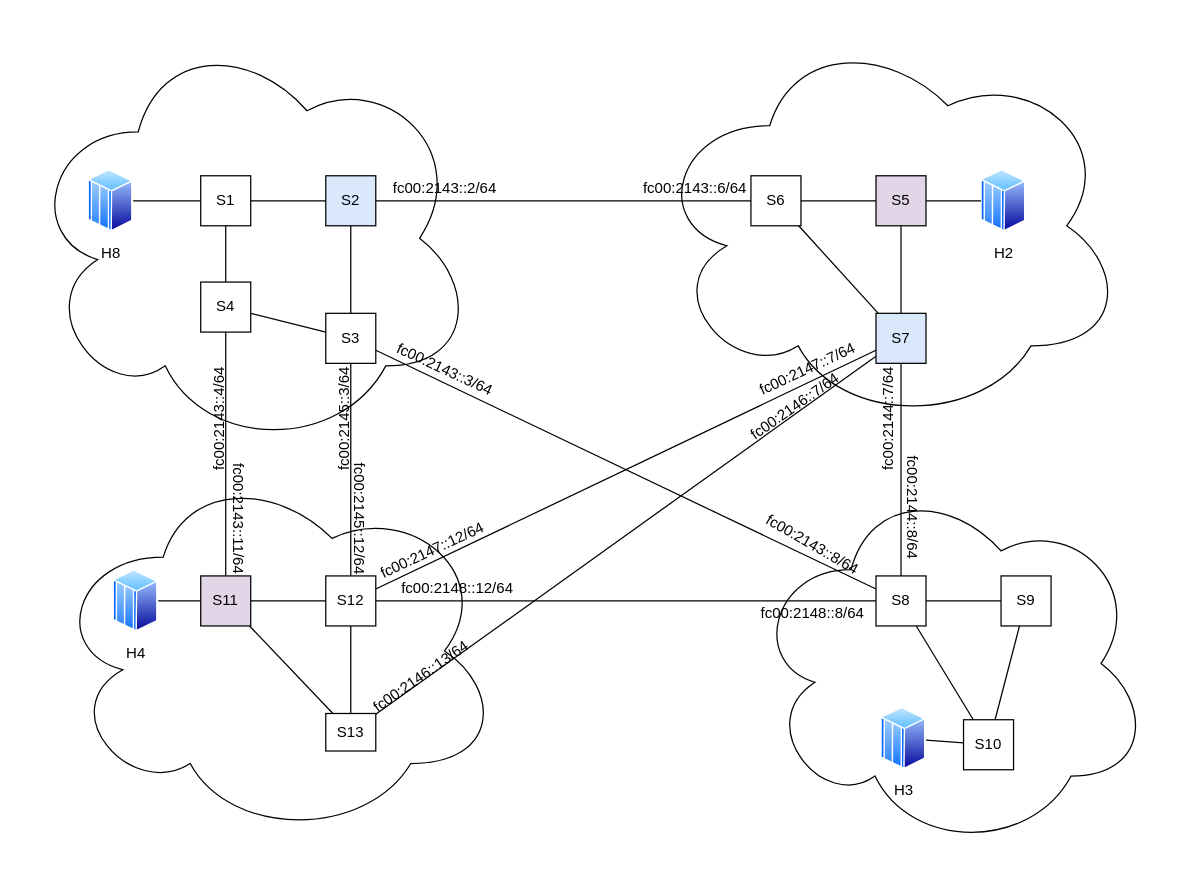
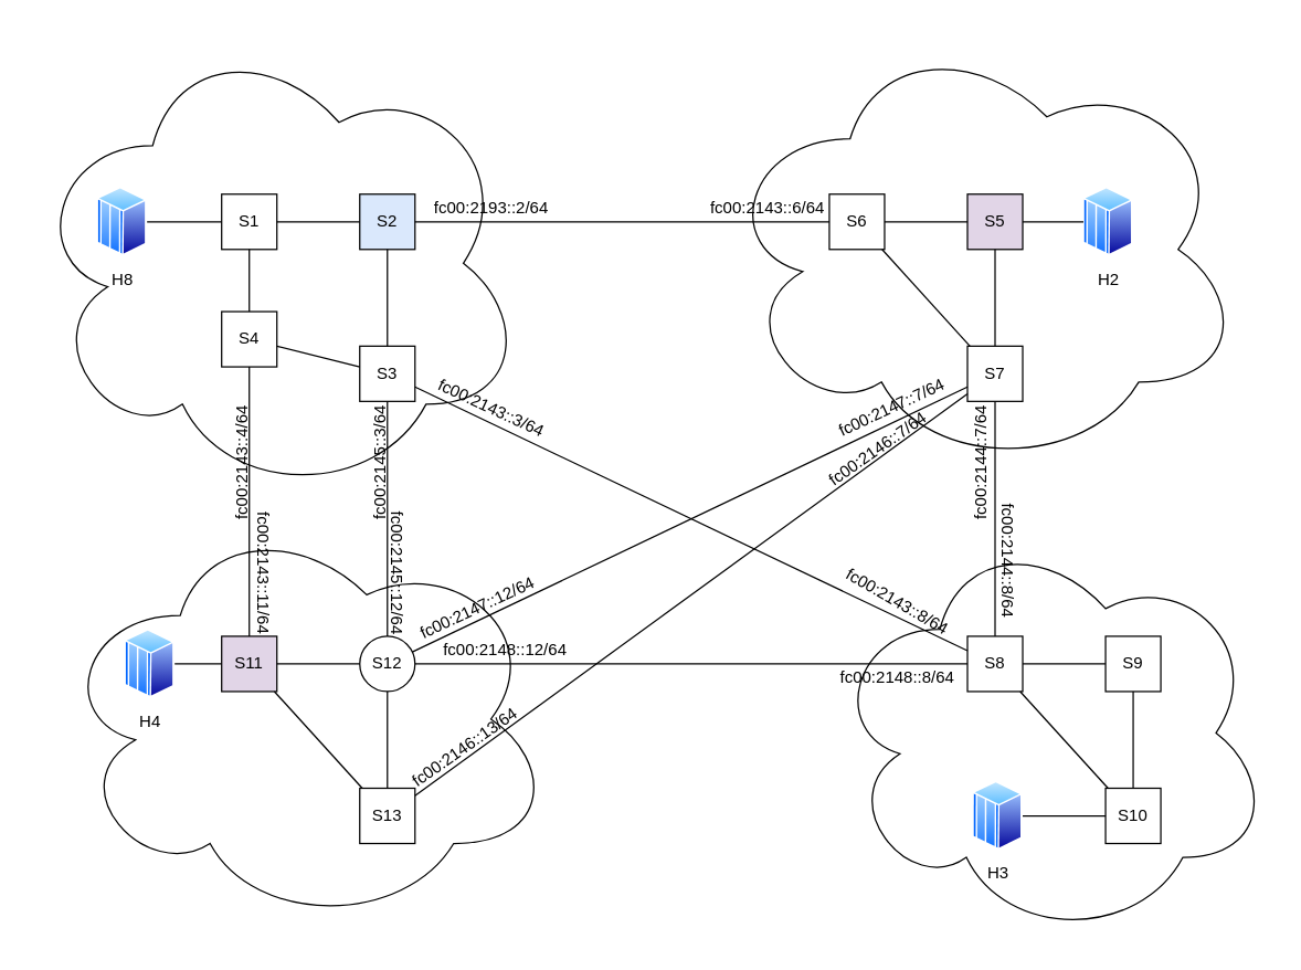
- <mxCell id="48" value="fc00:2143::2/64" style="text;html=1;align=center;verticalAlign=middle;resizable=0;points=[];autosize=1;strokeColor=none;fillColor=none;" vertex="1" parent="1"><mxGeometry x="300" y="135" width="110" height="30" as="geometry" /></mxCell>
+ <mxCell id="48" value="fc00:2193::2/64" style="text;html=1;align=center;verticalAlign=middle;resizable=0;points=[];autosize=1;strokeColor=none;fillColor=none;" vertex="1" parent="1"><mxGeometry x="300" y="135" width="110" height="30" as="geometry" /></mxCell>
- <mxCell id="35" value="S7" style="whiteSpace=wrap;html=1;aspect=fixed;fillColor=#dae8fc;" vertex="1" parent="1"><mxGeometry x="700" y="250" width="40" height="40" as="geometry" /></mxCell>
+ <mxCell id="35" value="S7" style="whiteSpace=wrap;html=1;aspect=fixed;" vertex="1" parent="1"><mxGeometry x="700" y="250" width="40" height="40" as="geometry" /></mxCell>
- <mxCell id="16" value="S12" style="whiteSpace=wrap;html=1;aspect=fixed;" vertex="1" parent="1"><mxGeometry x="260" y="460" width="40" height="40" as="geometry" /></mxCell>
+ <mxCell id="16" value="S12" style="ellipse;whiteSpace=wrap;html=1;aspect=fixed;" vertex="1" parent="1"><mxGeometry x="260" y="460" width="40" height="40" as="geometry" /></mxCell>
- <mxCell id="17" value="S13" style="whiteSpace=wrap;html=1;aspect=fixed;" vertex="1" parent="1"><mxGeometry x="260" y="570" width="40" height="30" as="geometry" /></mxCell>
+ <mxCell id="17" value="S13" style="whiteSpace=wrap;html=1;aspect=fixed;" vertex="1" parent="1"><mxGeometry x="260" y="570" width="40" height="40" as="geometry" /></mxCell>
- <mxCell id="26" value="S10" style="whiteSpace=wrap;html=1;aspect=fixed;" vertex="1" parent="1"><mxGeometry x="770" y="575" width="40" height="40" as="geometry" /></mxCell>
+ <mxCell id="26" value="S10" style="whiteSpace=wrap;html=1;aspect=fixed;" vertex="1" parent="1"><mxGeometry x="800" y="570" width="40" height="40" as="geometry" /></mxCell>
